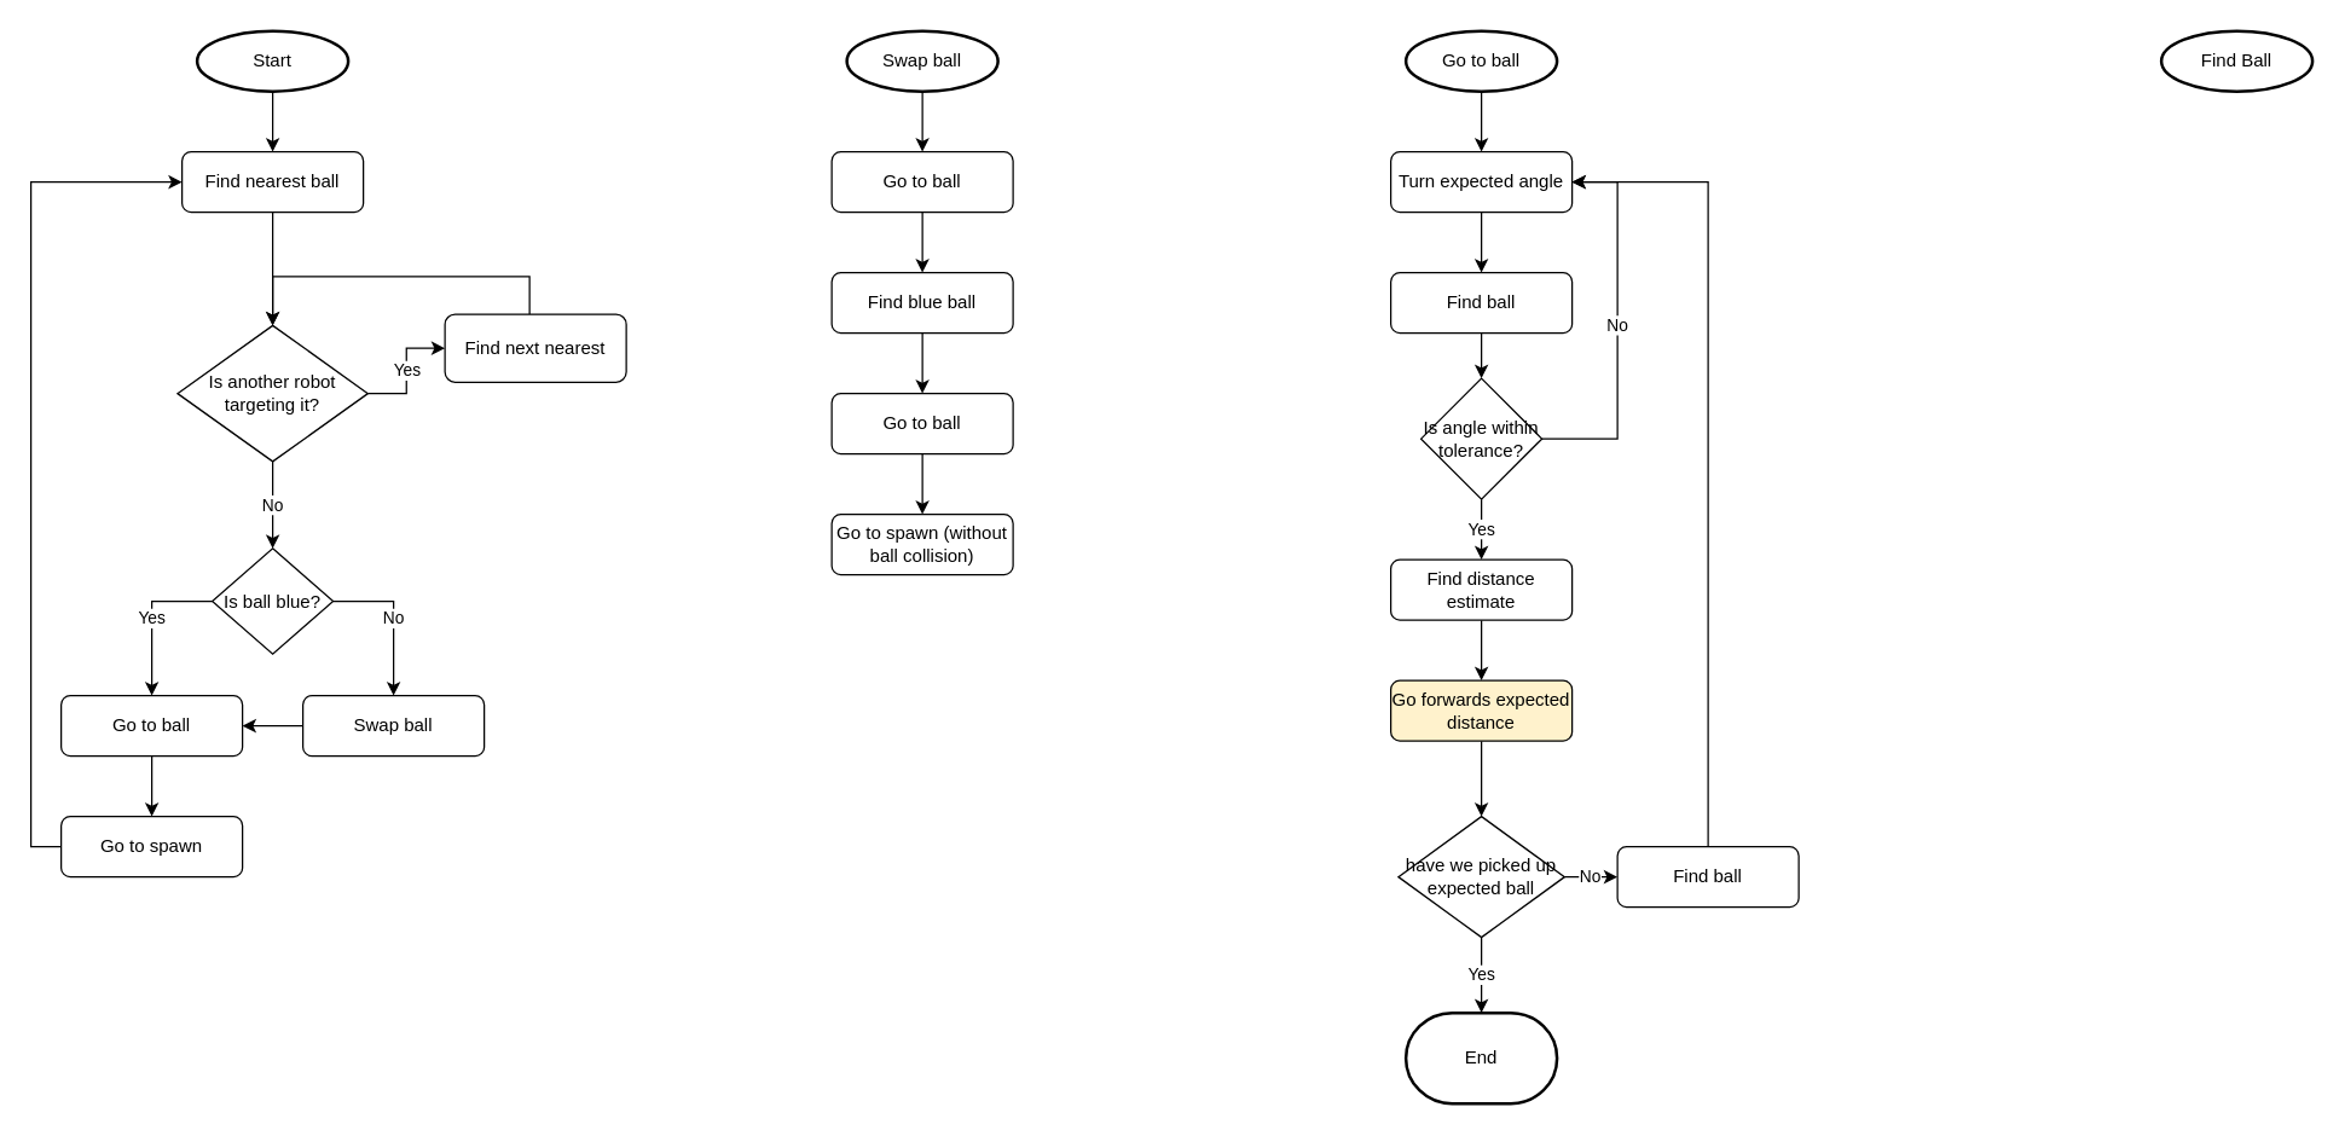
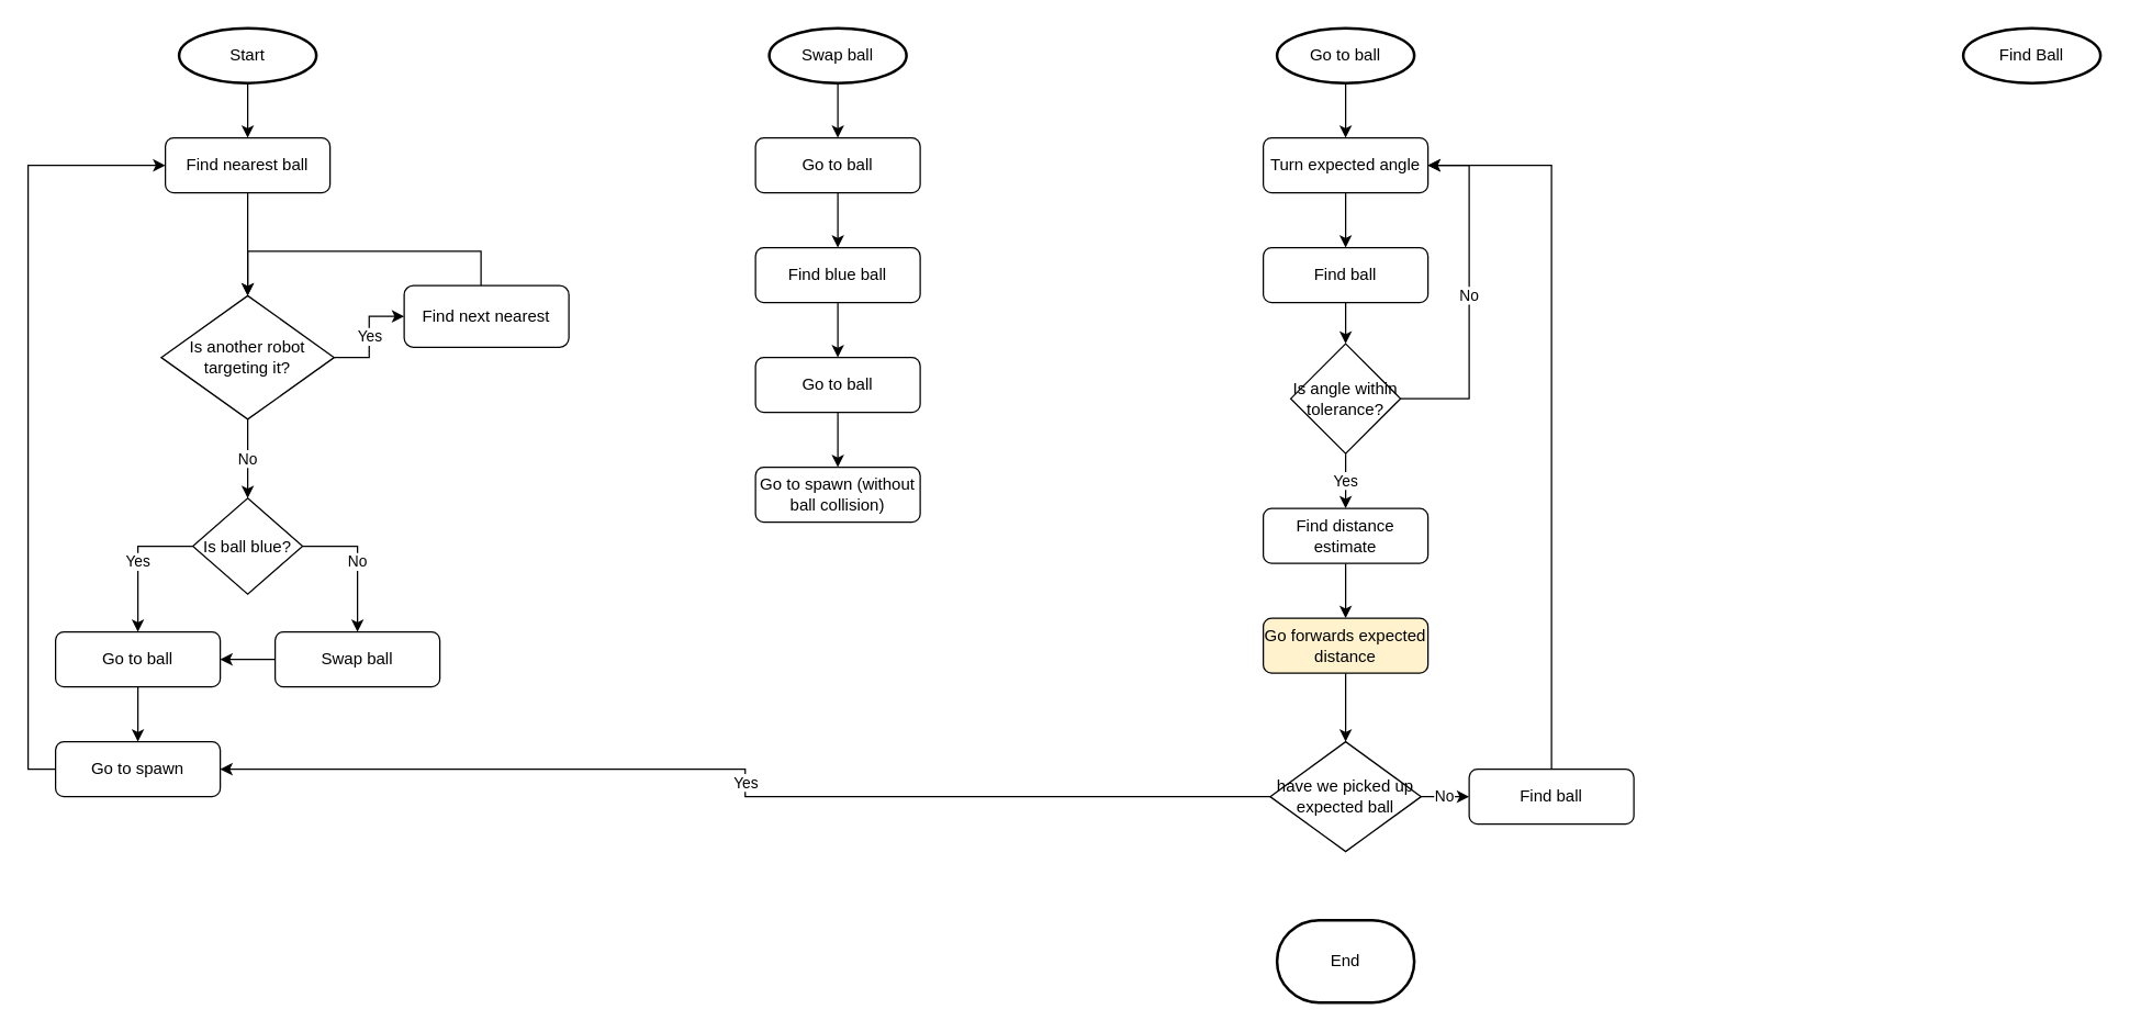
- <mxCell id="44" value="Yes" style="edgeStyle=orthogonalEdgeStyle;rounded=0;orthogonalLoop=1;jettySize=auto;html=1;" edge="1" parent="1" source="45" target="33"><mxGeometry relative="1" as="geometry" /></mxCell>
+ <mxCell id="44" value="Yes" style="edgeStyle=orthogonalEdgeStyle;rounded=0;orthogonalLoop=1;jettySize=auto;html=1;" edge="1" parent="1" source="45" target="28"><mxGeometry relative="1" as="geometry" /></mxCell>
